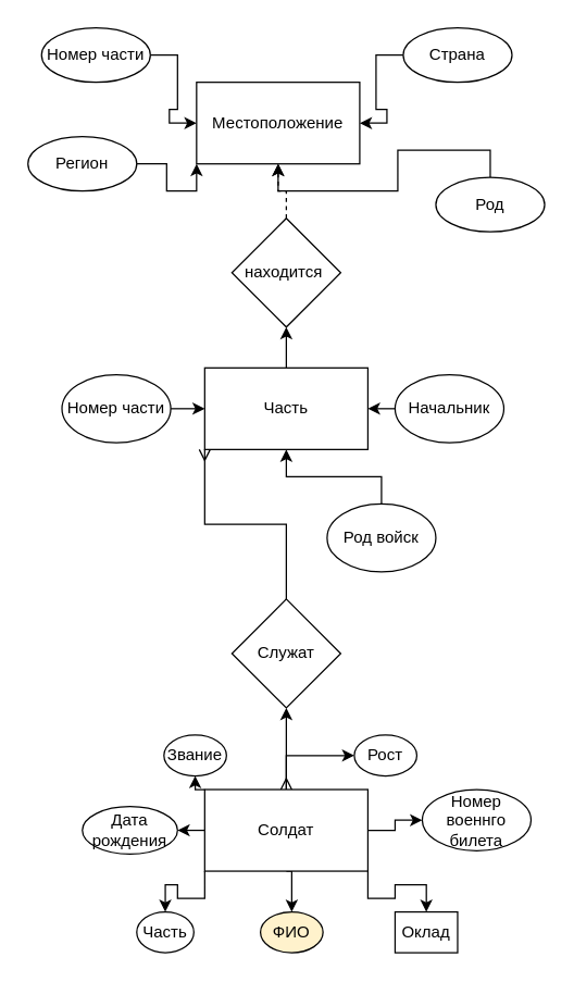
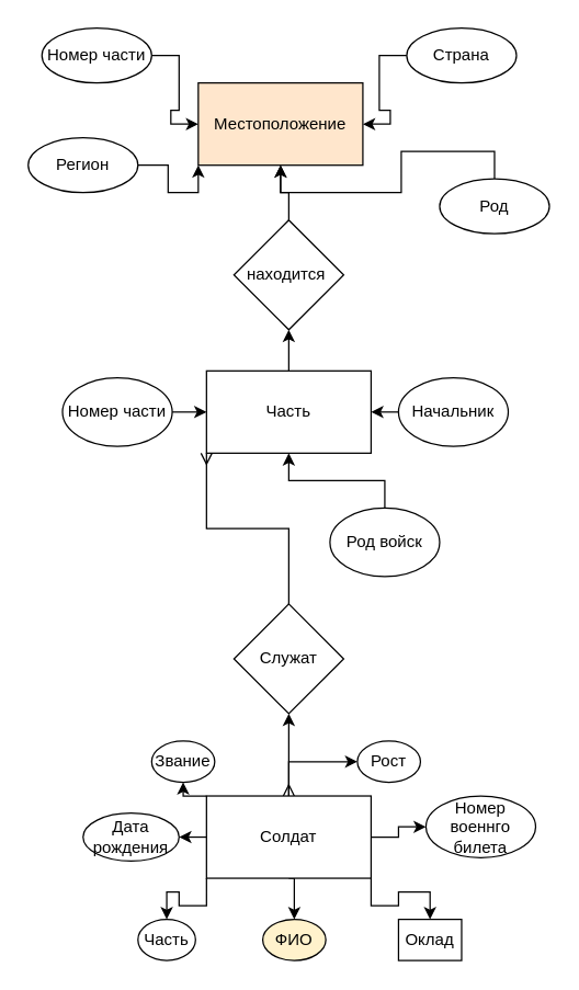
- <mxCell id="18" value="Местоположение" style="rounded=0;whiteSpace=wrap;html=1;" vertex="1" parent="1"><mxGeometry x="144" y="60" width="120" height="60" as="geometry" /></mxCell>
+ <mxCell id="18" value="Местоположение" style="rounded=0;whiteSpace=wrap;html=1;fillColor=#ffe6cc;" vertex="1" parent="1"><mxGeometry x="144" y="60" width="120" height="60" as="geometry" /></mxCell>
- <mxCell id="37" style="edgeStyle=orthogonalEdgeStyle;rounded=0;orthogonalLoop=1;jettySize=auto;html=1;entryX=0.5;entryY=1;entryDx=0;entryDy=0;dashed=1;" edge="1" parent="1" source="38" target="18"><mxGeometry relative="1" as="geometry" /></mxCell>
+ <mxCell id="37" style="edgeStyle=orthogonalEdgeStyle;rounded=0;orthogonalLoop=1;jettySize=auto;html=1;entryX=0.5;entryY=1;entryDx=0;entryDy=0;" edge="1" parent="1" source="38" target="18"><mxGeometry relative="1" as="geometry" /></mxCell>
- <mxCell id="17" value="Звание" style="ellipse;whiteSpace=wrap;html=1;" vertex="1" parent="1"><mxGeometry x="120" y="540" width="46" height="30" as="geometry" /></mxCell>
+ <mxCell id="17" value="Звание" style="ellipse;whiteSpace=wrap;html=1;" vertex="1" parent="1"><mxGeometry x="110" y="540" width="46" height="30" as="geometry" /></mxCell>
